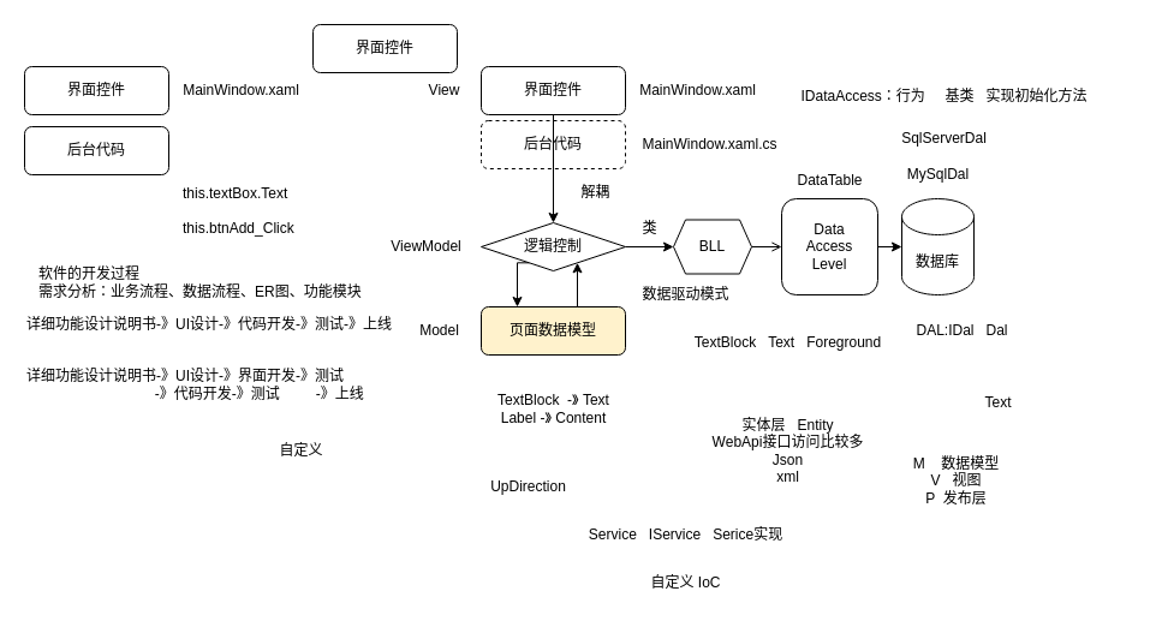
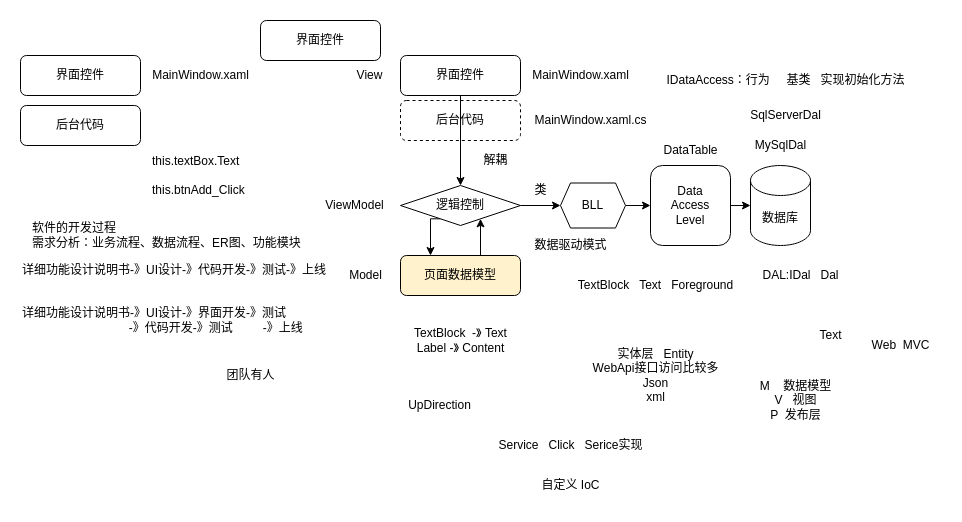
- <mxCell id="35" style="edgeStyle=orthogonalEdgeStyle;rounded=0;orthogonalLoop=1;jettySize=auto;html=1;exitX=1;exitY=0.5;exitDx=0;exitDy=0;entryX=0;entryY=0.5;entryDx=0;entryDy=0;endArrow=open;" edge="1" parent="1" source="36" target="29"><mxGeometry relative="1" as="geometry" /></mxCell>
+ <mxCell id="35" style="edgeStyle=orthogonalEdgeStyle;rounded=0;orthogonalLoop=1;jettySize=auto;html=1;exitX=1;exitY=0.5;exitDx=0;exitDy=0;entryX=0;entryY=0.5;entryDx=0;entryDy=0;" edge="1" parent="1" source="36" target="29"><mxGeometry relative="1" as="geometry" /></mxCell>
+ <mxCell id="45" value="Web&amp;nbsp; MVC" style="text;html=1;align=center;verticalAlign=middle;resizable=0;points=[];autosize=1;strokeColor=none;fillColor=none;" vertex="1" parent="1"><mxGeometry x="860" y="330" width="80" height="30" as="geometry" /></mxCell>
- <mxCell id="21" value="自定义" style="text;html=1;align=center;verticalAlign=middle;resizable=0;points=[];autosize=1;strokeColor=none;fillColor=none;" vertex="1" parent="1"><mxGeometry x="215" y="360" width="70" height="30" as="geometry" /></mxCell>
+ <mxCell id="21" value="团队有人" style="text;html=1;align=center;verticalAlign=middle;resizable=0;points=[];autosize=1;strokeColor=none;fillColor=none;" vertex="1" parent="1"><mxGeometry x="215" y="360" width="70" height="30" as="geometry" /></mxCell>
- <mxCell id="38" value="Service&amp;nbsp; &amp;nbsp;IService&amp;nbsp; &amp;nbsp;Serice实现" style="text;html=1;align=center;verticalAlign=middle;resizable=0;points=[];autosize=1;strokeColor=none;fillColor=none;" vertex="1" parent="1"><mxGeometry x="480" y="430" width="180" height="30" as="geometry" /></mxCell>
+ <mxCell id="38" value="Service&amp;nbsp; &amp;nbsp;Click&amp;nbsp; &amp;nbsp;Serice实现" style="text;html=1;align=center;verticalAlign=middle;resizable=0;points=[];autosize=1;strokeColor=none;fillColor=none;" vertex="1" parent="1"><mxGeometry x="480" y="430" width="180" height="30" as="geometry" /></mxCell>
